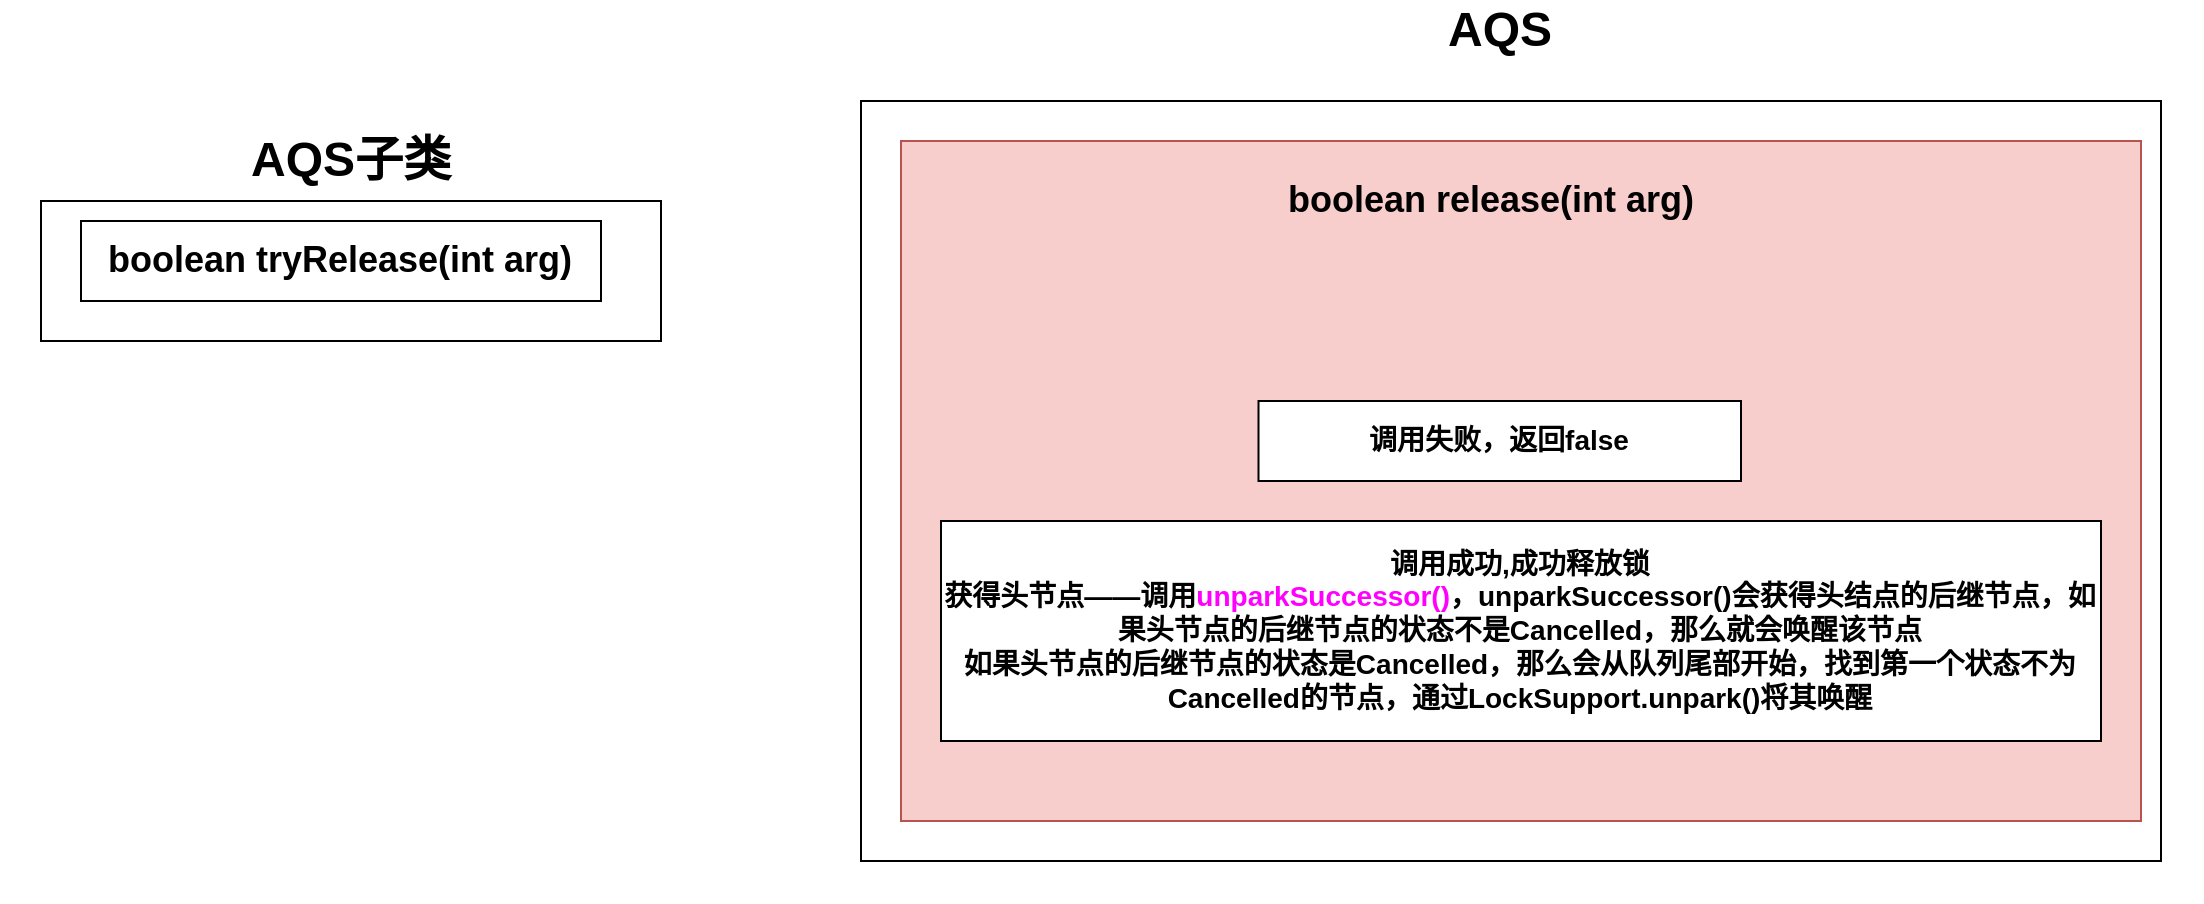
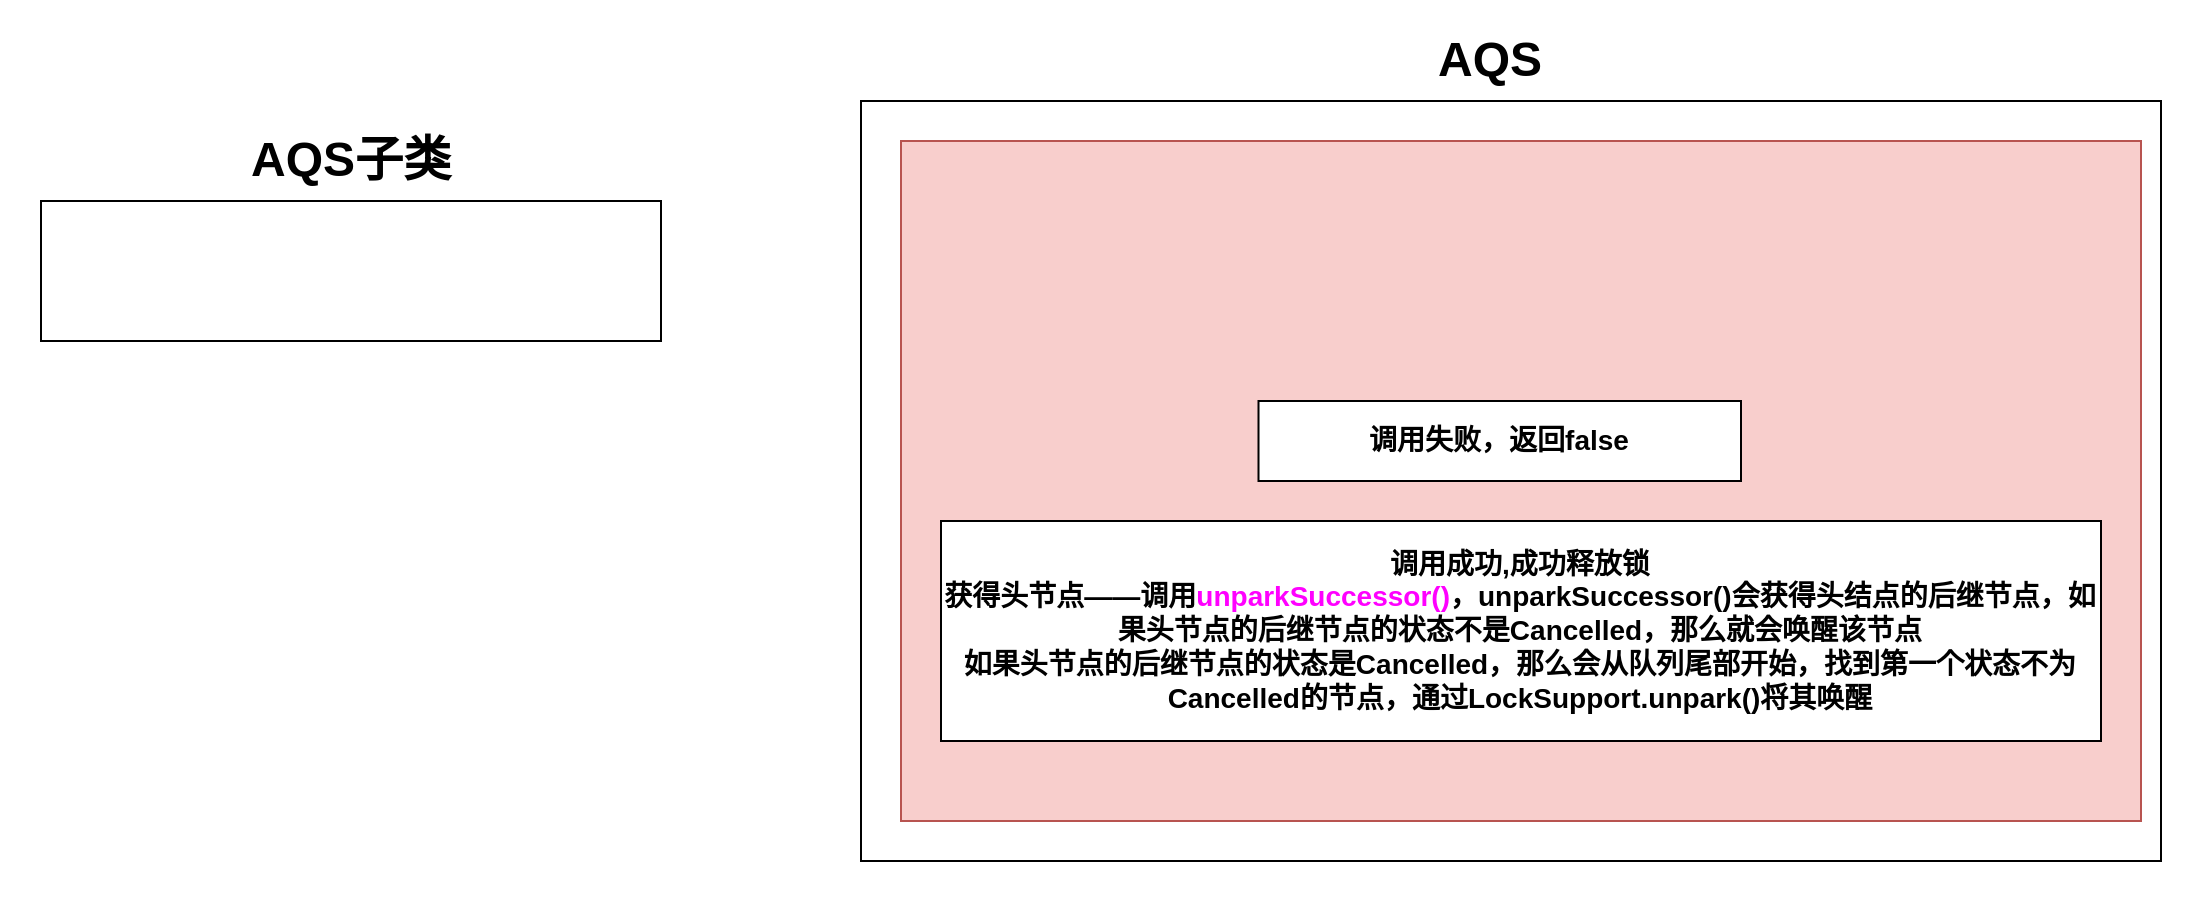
- <mxCell id="3" value="&lt;b&gt;&lt;font style=&quot;font-size: 24px&quot;&gt;AQS&lt;/font&gt;&lt;/b&gt;" style="text;html=1;strokeColor=none;fillColor=none;align=center;verticalAlign=middle;whiteSpace=wrap;rounded=0;" parent="1" vertex="1"><mxGeometry x="730" y="5" width="40" height="20" as="geometry" /></mxCell>
+ <mxCell id="3" value="&lt;b&gt;&lt;font style=&quot;font-size: 24px&quot;&gt;AQS&lt;/font&gt;&lt;/b&gt;" style="text;html=1;strokeColor=none;fillColor=none;align=center;verticalAlign=middle;whiteSpace=wrap;rounded=0;" parent="1" vertex="1"><mxGeometry x="725" y="20" width="40" height="20" as="geometry" /></mxCell>
- <mxCell id="5" value="&lt;b&gt;&lt;font style=&quot;font-size: 18px&quot;&gt;boolean release(int arg)&lt;/font&gt;&lt;/b&gt;" style="text;html=1;strokeColor=none;fillColor=none;align=center;verticalAlign=middle;whiteSpace=wrap;rounded=0;" parent="1" vertex="1"><mxGeometry x="628.75" y="90" width="232.5" height="20" as="geometry" /></mxCell>
- <mxCell id="9" value="&lt;b&gt;&lt;font style=&quot;font-size: 18px&quot;&gt;boolean tryRelease(int arg)&lt;/font&gt;&lt;/b&gt;" style="rounded=0;whiteSpace=wrap;html=1;" parent="1" vertex="1"><mxGeometry x="40" y="110" width="260" height="40" as="geometry" /></mxCell>
